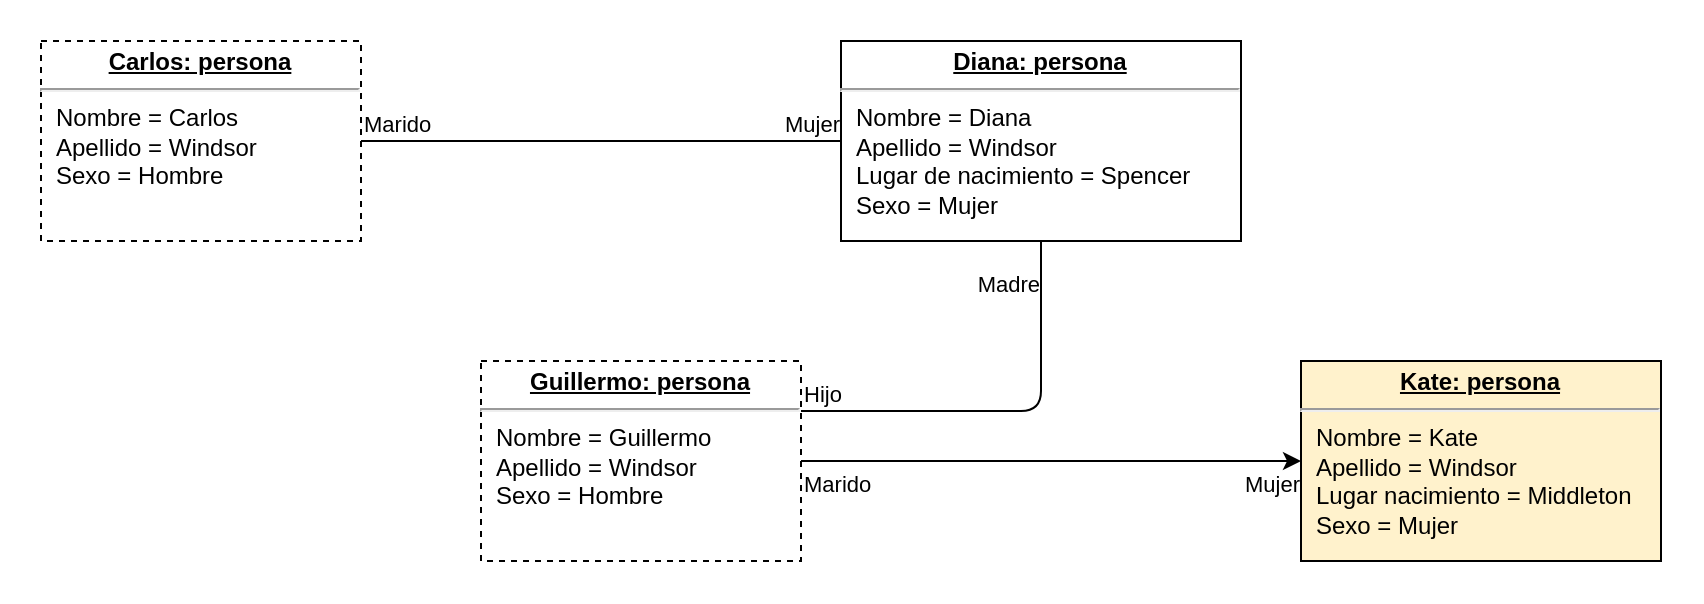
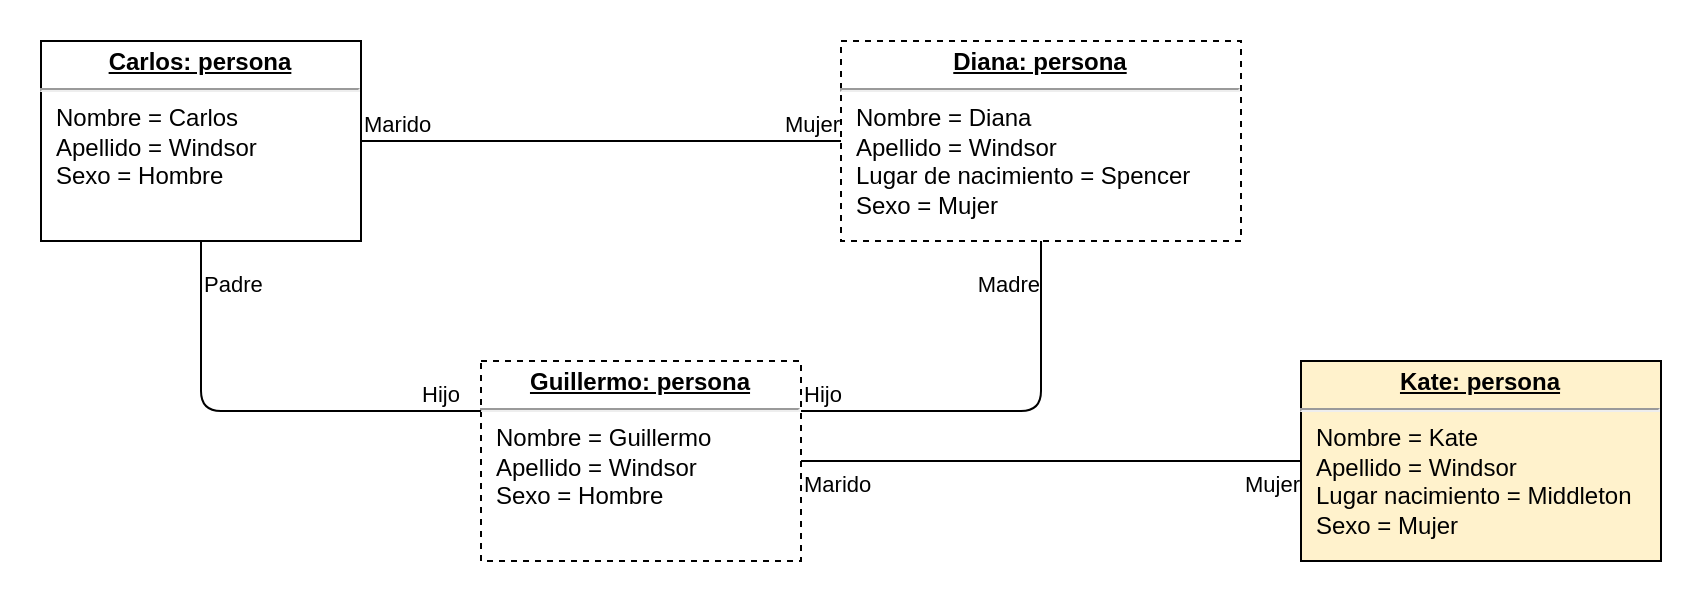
- <mxCell id="3" value="&lt;p style=&quot;margin:0px;margin-top:4px;text-align:center;text-decoration:underline;&quot;&gt;&lt;b&gt;Carlos: persona&lt;/b&gt;&lt;/p&gt;&lt;hr&gt;&lt;p style=&quot;margin:0px;margin-left:8px;&quot;&gt;Nombre = Carlos&lt;br&gt;Apellido = Windsor&lt;br&gt;&lt;/p&gt;&lt;p style=&quot;margin:0px;margin-left:8px;&quot;&gt;Sexo = Hombre&amp;nbsp;&lt;/p&gt;" style="verticalAlign=top;align=left;overflow=fill;fontSize=12;fontFamily=Helvetica;html=1;dashed=1;" vertex="1" parent="1"><mxGeometry x="20" y="20" width="160" height="100" as="geometry" /></mxCell>
+ <mxCell id="3" value="&lt;p style=&quot;margin:0px;margin-top:4px;text-align:center;text-decoration:underline;&quot;&gt;&lt;b&gt;Carlos: persona&lt;/b&gt;&lt;/p&gt;&lt;hr&gt;&lt;p style=&quot;margin:0px;margin-left:8px;&quot;&gt;Nombre = Carlos&lt;br&gt;Apellido = Windsor&lt;br&gt;&lt;/p&gt;&lt;p style=&quot;margin:0px;margin-left:8px;&quot;&gt;Sexo = Hombre&amp;nbsp;&lt;/p&gt;" style="verticalAlign=top;align=left;overflow=fill;fontSize=12;fontFamily=Helvetica;html=1;" vertex="1" parent="1"><mxGeometry x="20" y="20" width="160" height="100" as="geometry" /></mxCell>
- <mxCell id="4" value="&lt;p style=&quot;margin:0px;margin-top:4px;text-align:center;text-decoration:underline;&quot;&gt;&lt;b&gt;Diana: persona&lt;/b&gt;&lt;/p&gt;&lt;hr&gt;&lt;p style=&quot;margin:0px;margin-left:8px;&quot;&gt;Nombre = Diana&lt;/p&gt;&lt;p style=&quot;margin:0px;margin-left:8px;&quot;&gt;Apellido = Windsor&lt;br&gt;&lt;/p&gt;&lt;p style=&quot;margin:0px;margin-left:8px;&quot;&gt;Lugar de nacimiento = Spencer&amp;nbsp;&lt;/p&gt;&lt;p style=&quot;margin:0px;margin-left:8px;&quot;&gt;Sexo = Mujer&amp;nbsp;&lt;/p&gt;" style="verticalAlign=top;align=left;overflow=fill;fontSize=12;fontFamily=Helvetica;html=1;" vertex="1" parent="1"><mxGeometry x="420" y="20" width="200" height="100" as="geometry" /></mxCell>
+ <mxCell id="4" value="&lt;p style=&quot;margin:0px;margin-top:4px;text-align:center;text-decoration:underline;&quot;&gt;&lt;b&gt;Diana: persona&lt;/b&gt;&lt;/p&gt;&lt;hr&gt;&lt;p style=&quot;margin:0px;margin-left:8px;&quot;&gt;Nombre = Diana&lt;/p&gt;&lt;p style=&quot;margin:0px;margin-left:8px;&quot;&gt;Apellido = Windsor&lt;br&gt;&lt;/p&gt;&lt;p style=&quot;margin:0px;margin-left:8px;&quot;&gt;Lugar de nacimiento = Spencer&amp;nbsp;&lt;/p&gt;&lt;p style=&quot;margin:0px;margin-left:8px;&quot;&gt;Sexo = Mujer&amp;nbsp;&lt;/p&gt;" style="verticalAlign=top;align=left;overflow=fill;fontSize=12;fontFamily=Helvetica;html=1;dashed=1;" vertex="1" parent="1"><mxGeometry x="420" y="20" width="200" height="100" as="geometry" /></mxCell>
+ <mxCell id="9" value="" style="endArrow=none;html=1;edgeStyle=orthogonalEdgeStyle;exitX=0.5;exitY=1;exitDx=0;exitDy=0;entryX=0;entryY=0.25;entryDx=0;entryDy=0;" edge="1" parent="1" source="3" target="5"><mxGeometry relative="1" as="geometry"><mxPoint x="50" y="220" as="sourcePoint" /><mxPoint x="210" y="220" as="targetPoint" /></mxGeometry></mxCell>
+ <mxCell id="10" value="Padre" style="edgeLabel;resizable=0;html=1;align=left;verticalAlign=bottom;" connectable="0" vertex="1" parent="9"><mxGeometry x="-1" relative="1" as="geometry"><mxPoint y="30" as="offset" /></mxGeometry></mxCell>
+ <mxCell id="11" value="Hijo" style="edgeLabel;resizable=0;html=1;align=right;verticalAlign=bottom;" connectable="0" vertex="1" parent="9"><mxGeometry x="1" relative="1" as="geometry"><mxPoint x="-10" as="offset" /></mxGeometry></mxCell>
- <mxCell id="15" value="" style="endArrow=classic;html=1;edgeStyle=orthogonalEdgeStyle;exitX=1;exitY=0.5;exitDx=0;exitDy=0;entryX=0;entryY=0.5;entryDx=0;entryDy=0;" edge="1" parent="1" source="5" target="2"><mxGeometry relative="1" as="geometry"><mxPoint x="410" y="250" as="sourcePoint" /><mxPoint x="570" y="250" as="targetPoint" /></mxGeometry></mxCell>
+ <mxCell id="15" value="" style="endArrow=none;html=1;edgeStyle=orthogonalEdgeStyle;exitX=1;exitY=0.5;exitDx=0;exitDy=0;entryX=0;entryY=0.5;entryDx=0;entryDy=0;" edge="1" parent="1" source="5" target="2"><mxGeometry relative="1" as="geometry"><mxPoint x="410" y="250" as="sourcePoint" /><mxPoint x="570" y="250" as="targetPoint" /></mxGeometry></mxCell>
